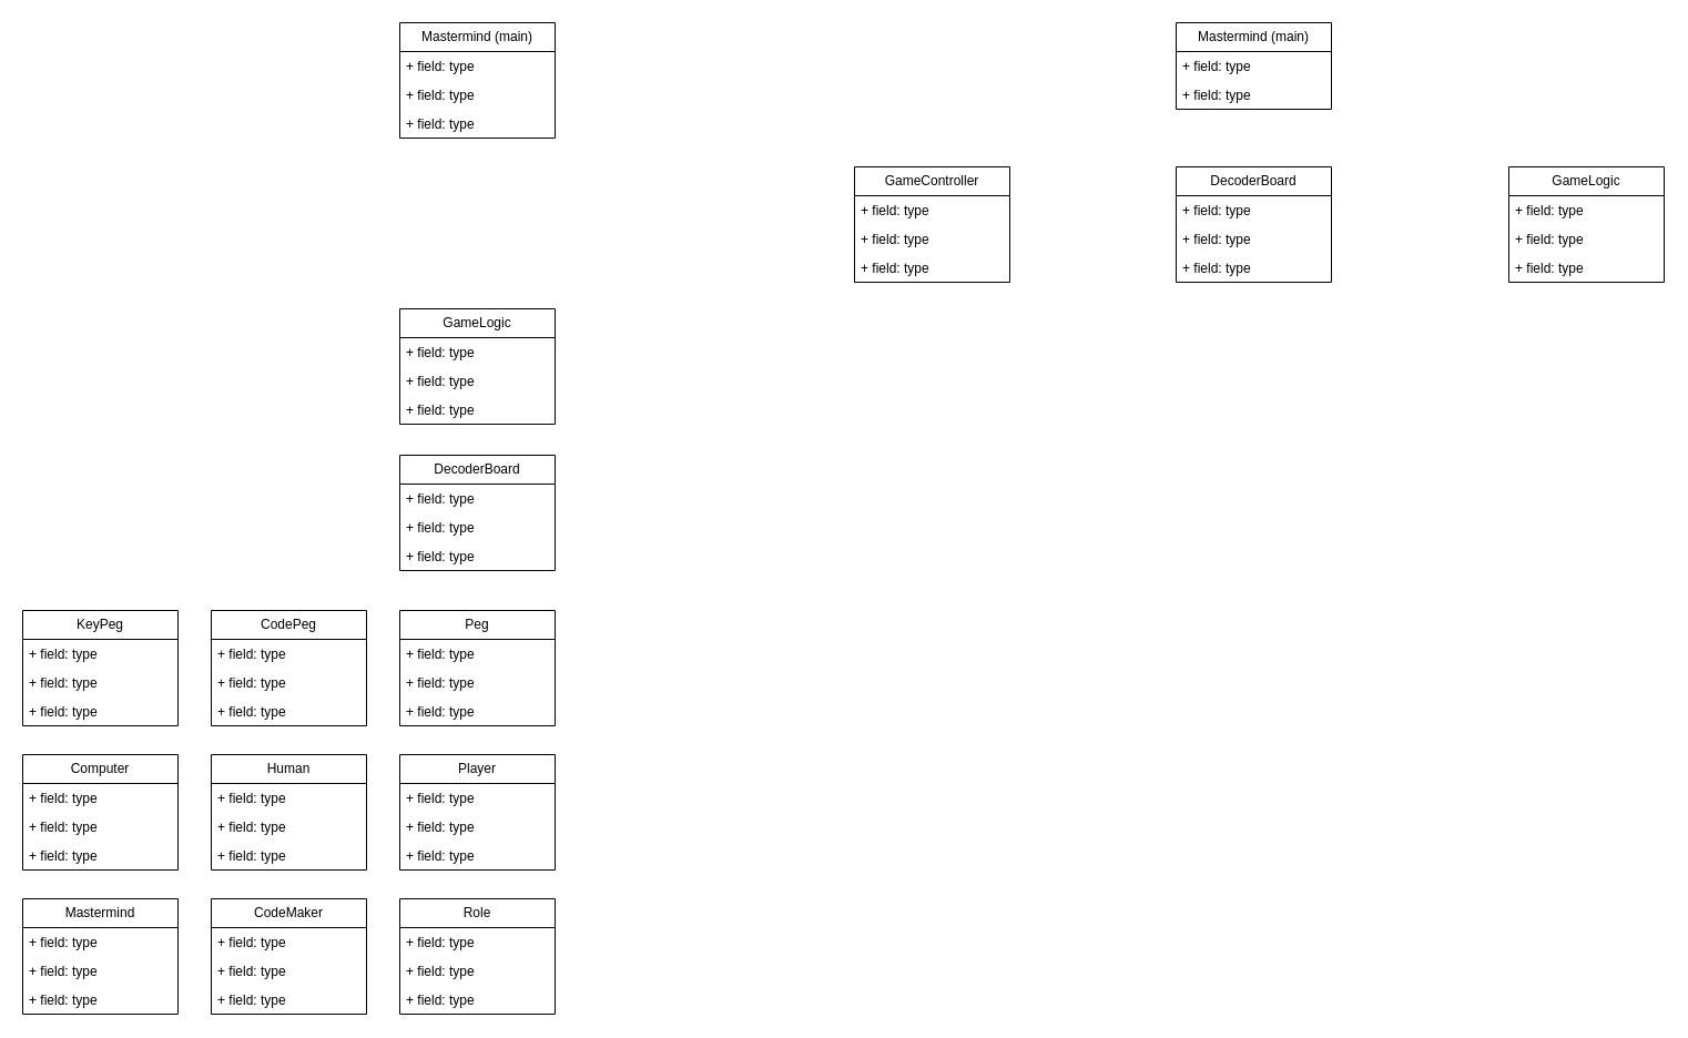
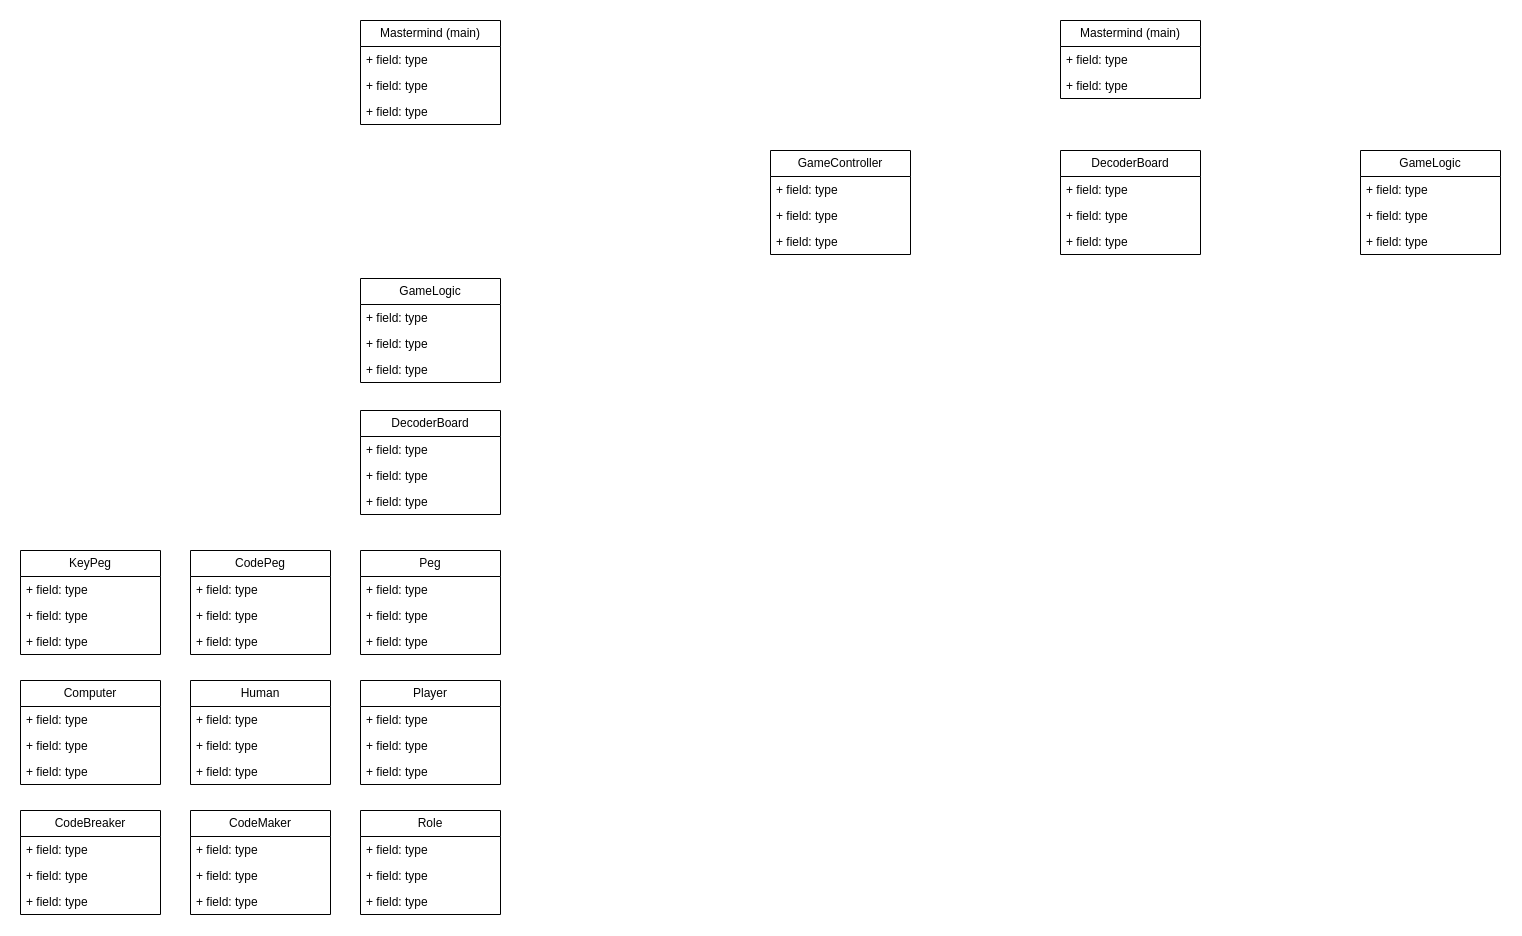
- <mxCell id="53" value="Mastermind" style="swimlane;fontStyle=0;childLayout=stackLayout;horizontal=1;startSize=26;fillColor=none;horizontalStack=0;resizeParent=1;resizeParentMax=0;resizeLast=0;collapsible=1;marginBottom=0;whiteSpace=wrap;html=1;" vertex="1" parent="1"><mxGeometry x="20" y="810" width="140" height="104" as="geometry" /></mxCell>
+ <mxCell id="53" value="CodeBreaker" style="swimlane;fontStyle=0;childLayout=stackLayout;horizontal=1;startSize=26;fillColor=none;horizontalStack=0;resizeParent=1;resizeParentMax=0;resizeLast=0;collapsible=1;marginBottom=0;whiteSpace=wrap;html=1;" vertex="1" parent="1"><mxGeometry x="20" y="810" width="140" height="104" as="geometry" /></mxCell>
